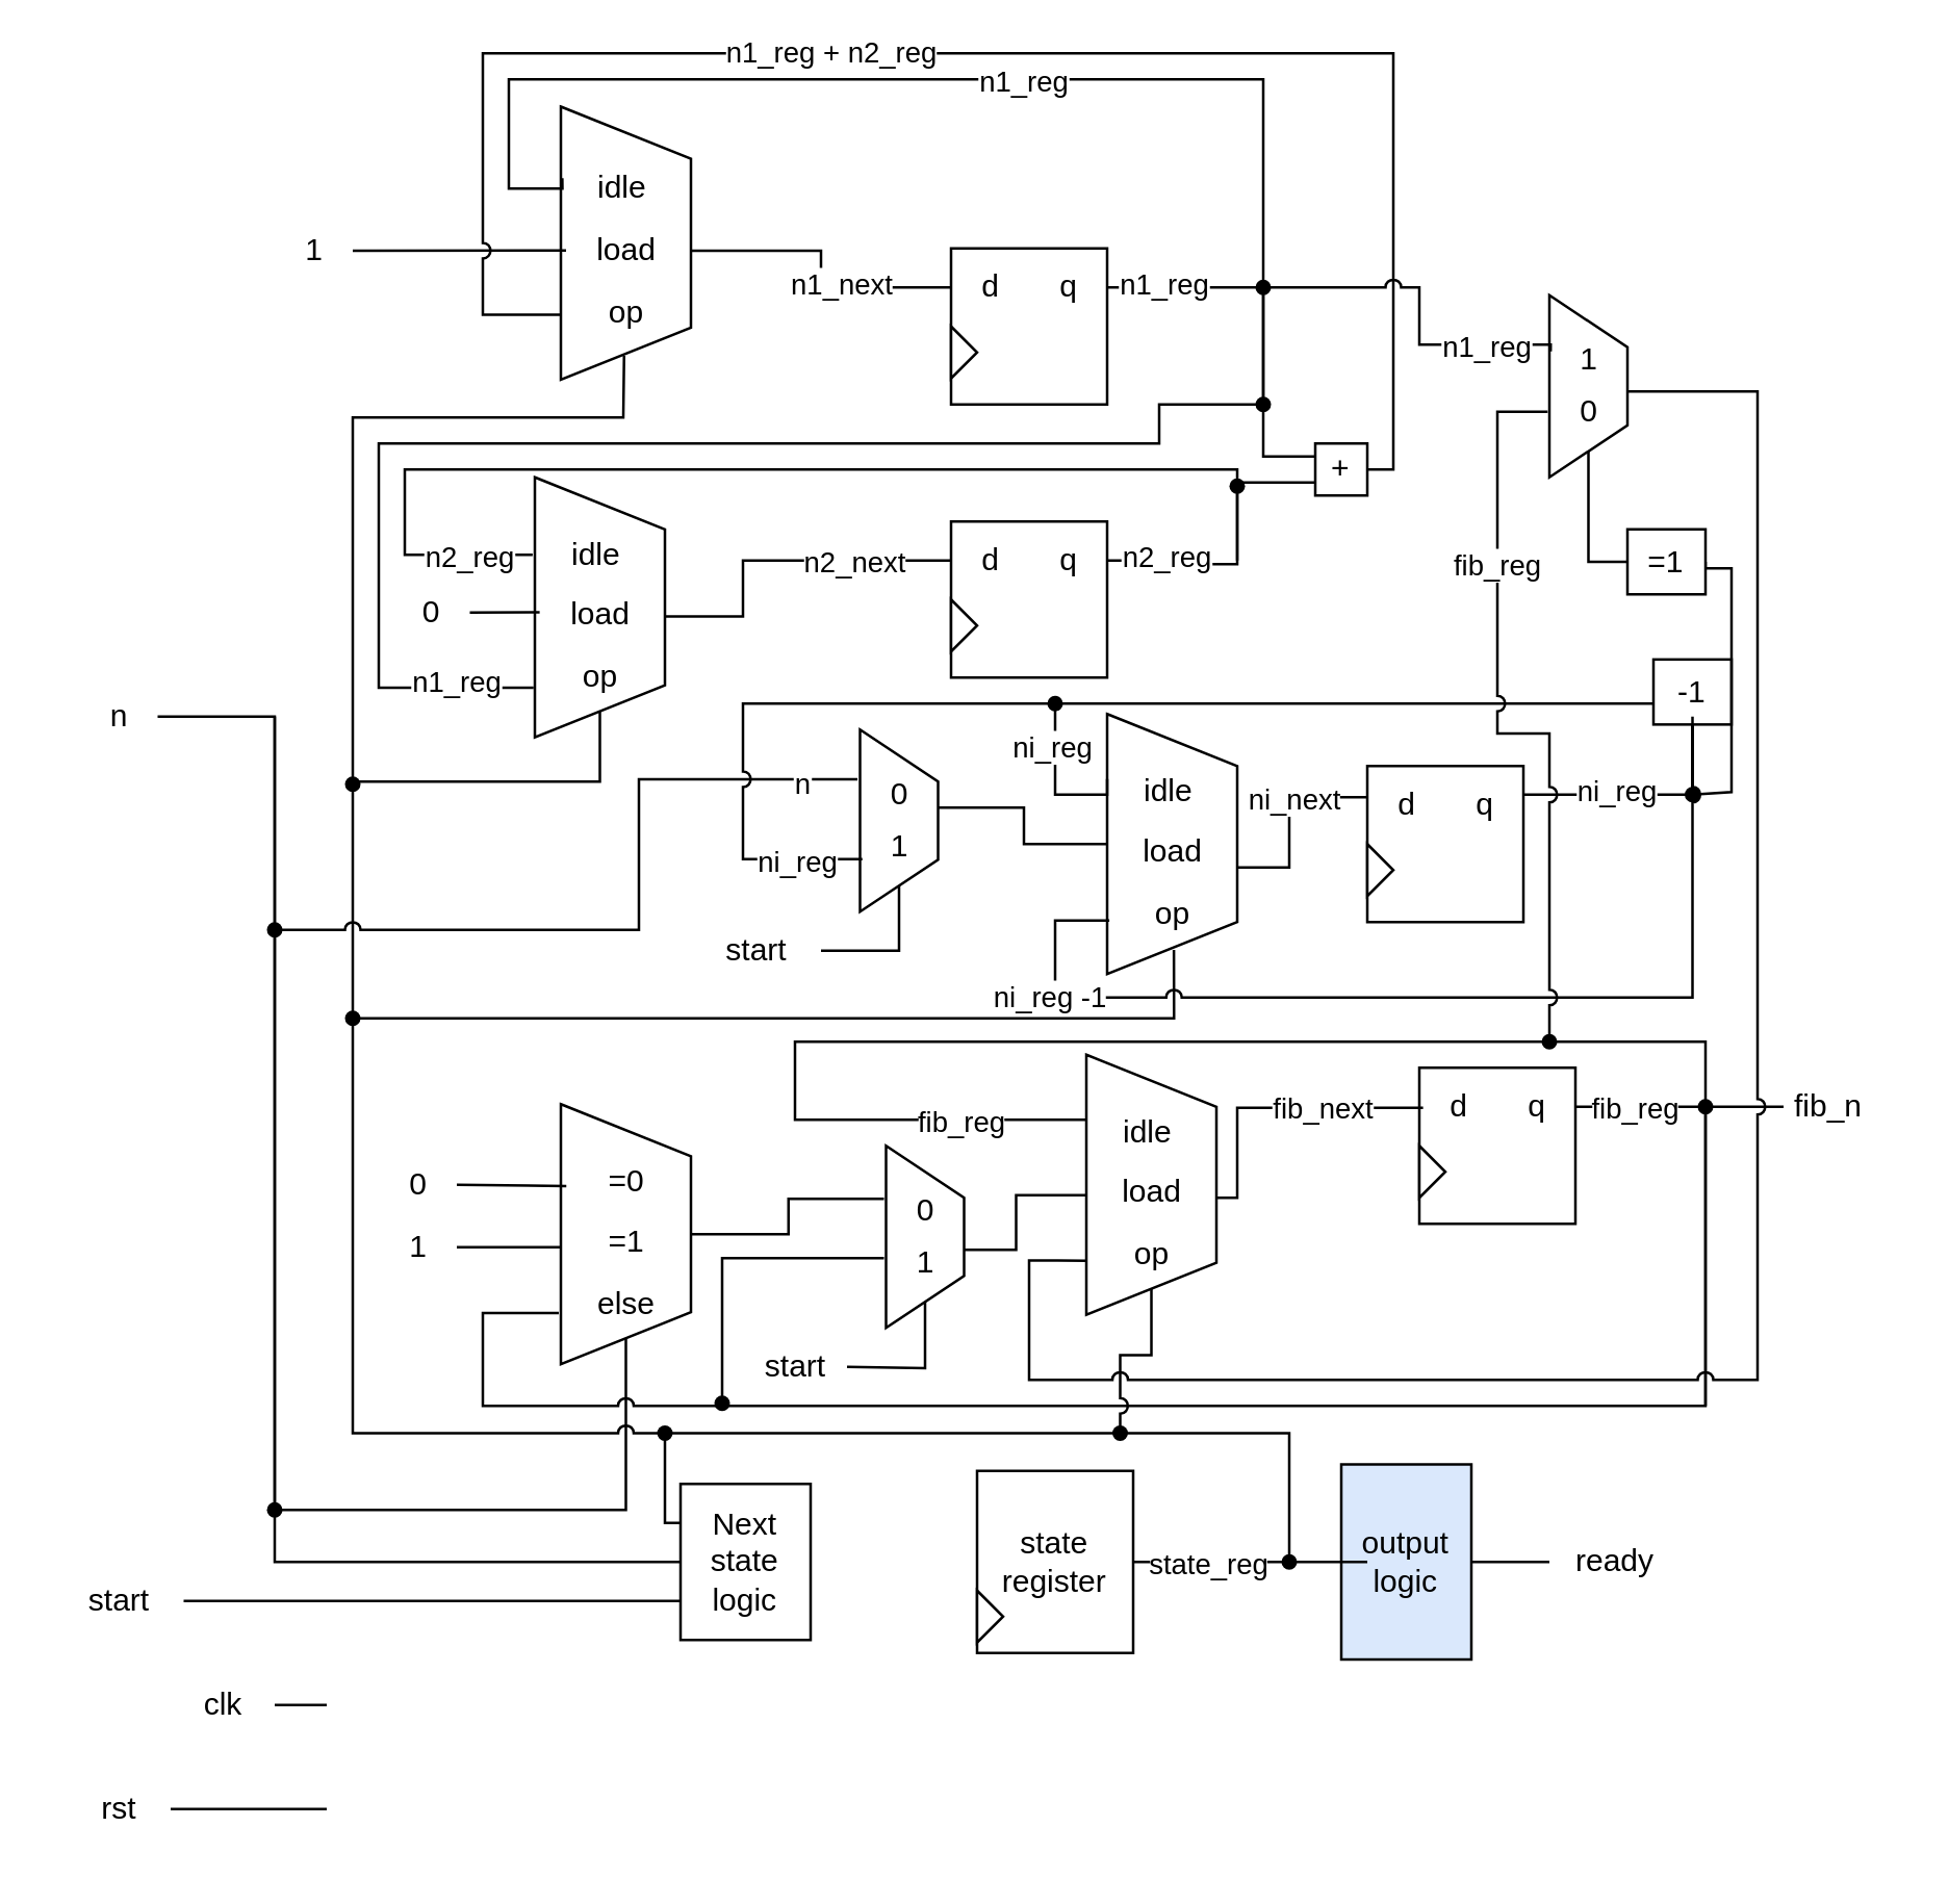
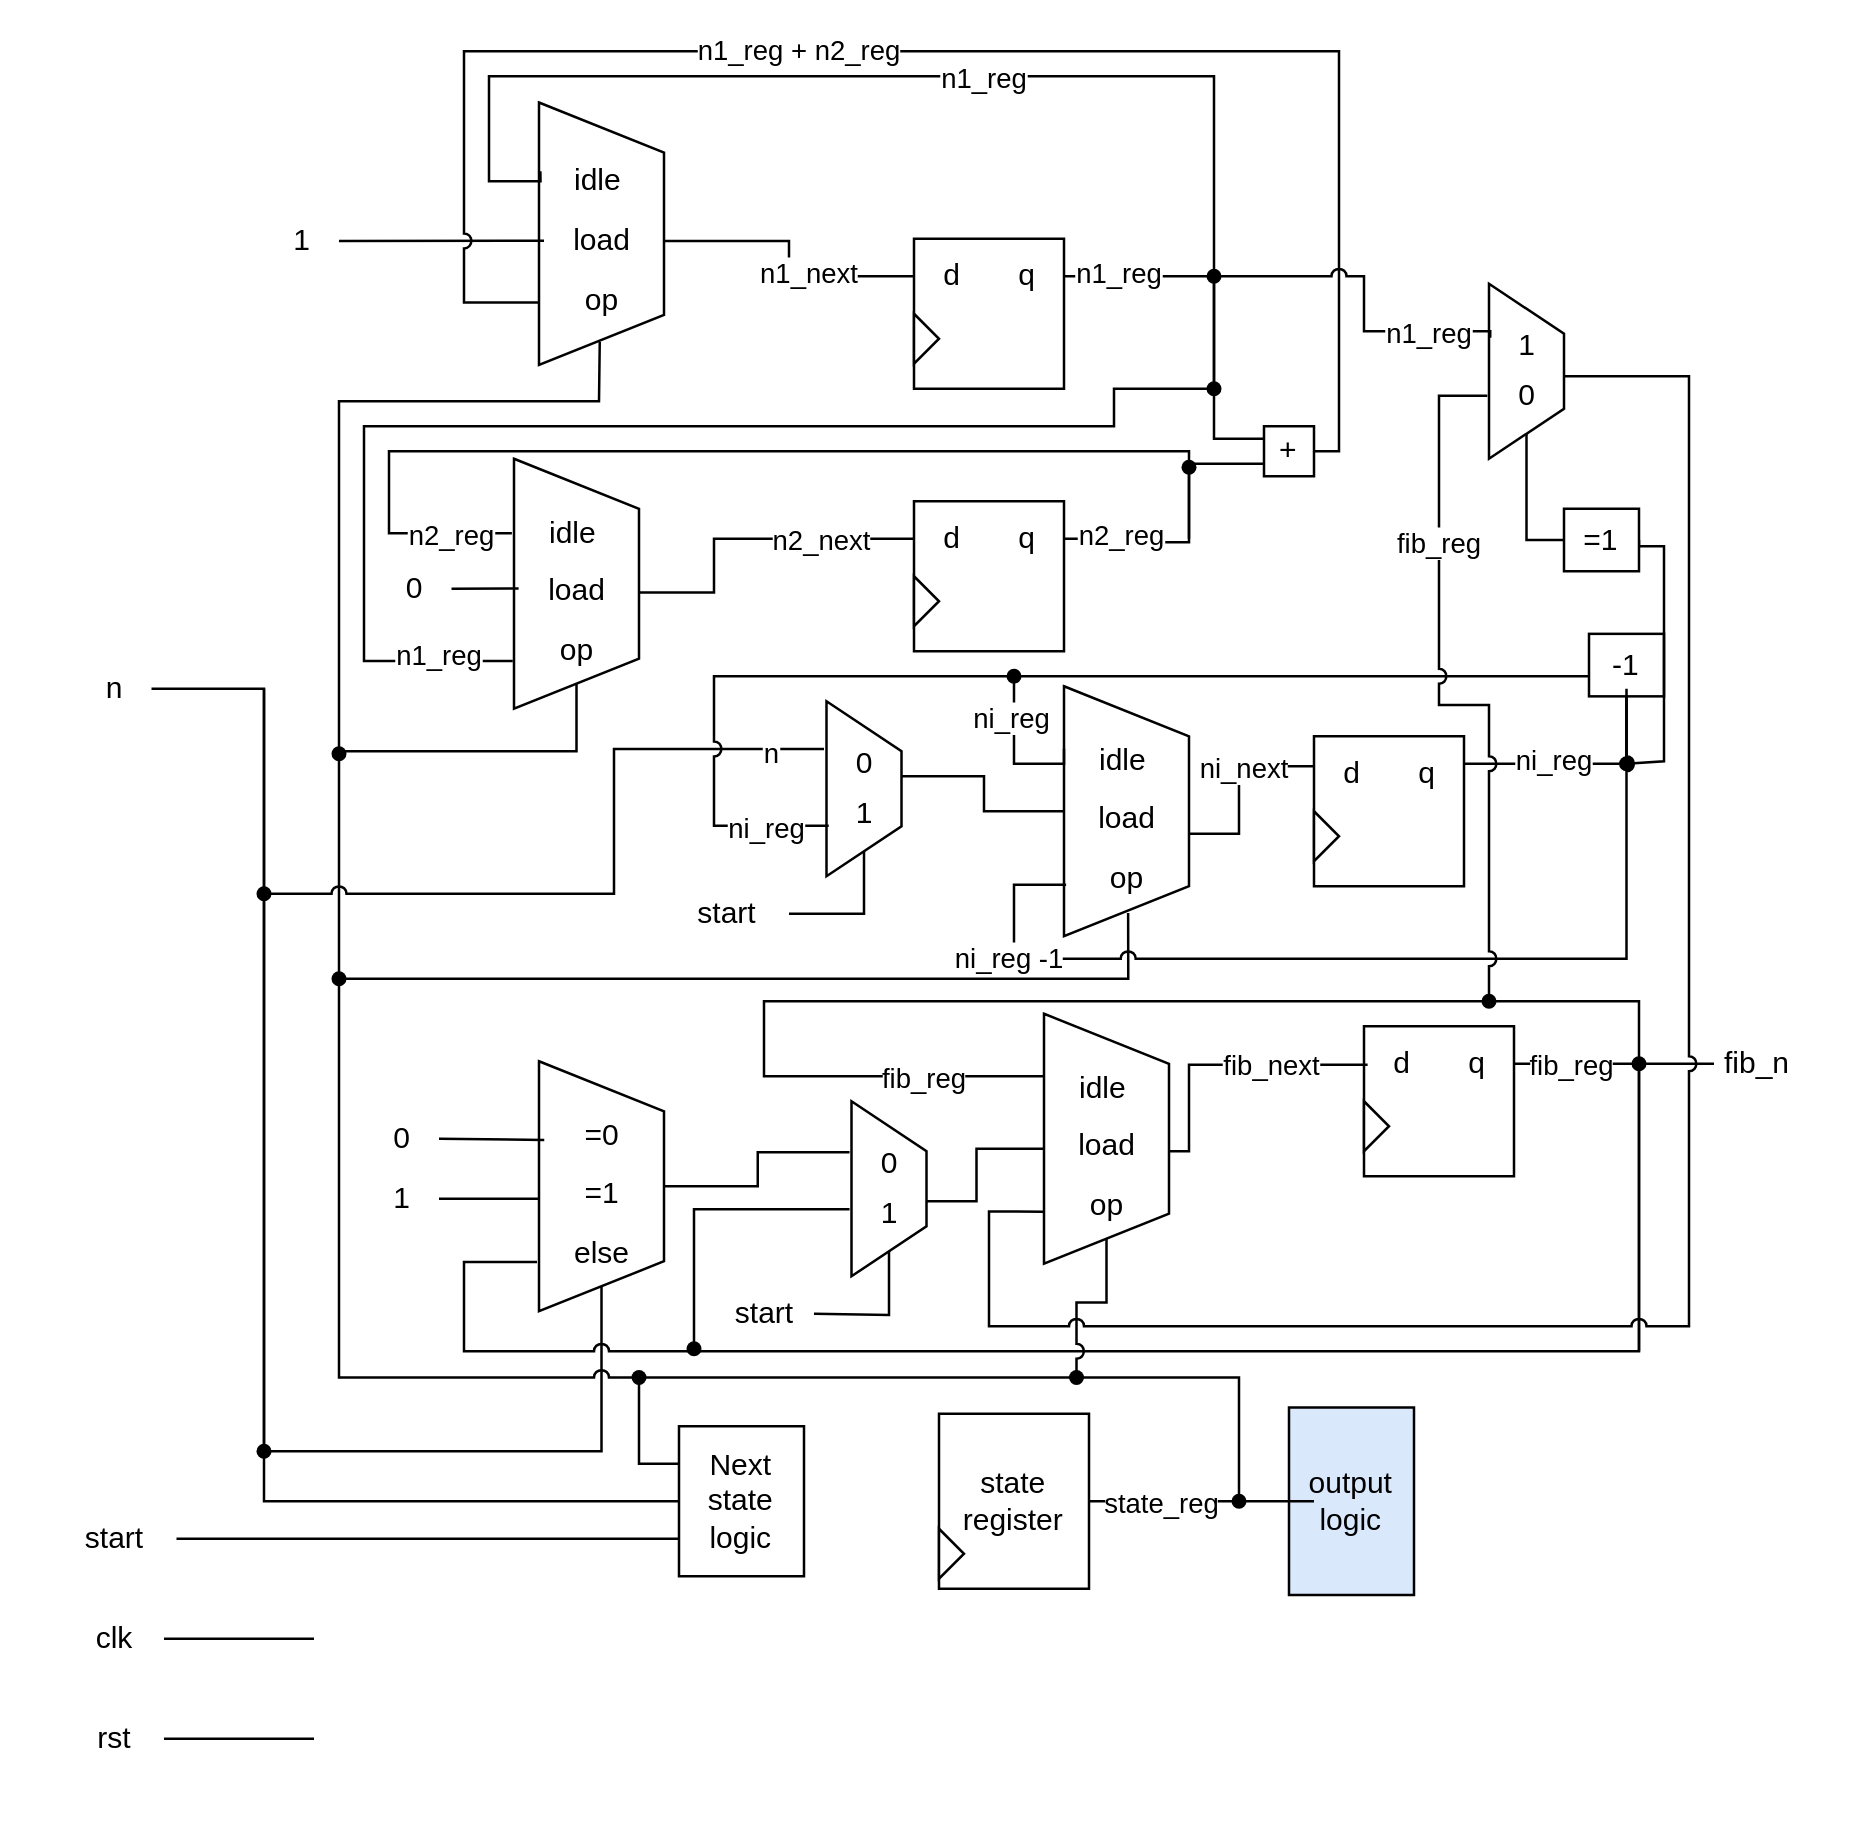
- <mxCell id="49" value="Next state logic" style="whiteSpace=wrap;html=1;" parent="1" vertex="1"><mxGeometry x="261" y="570" width="50" height="60" as="geometry" /></mxCell>
+ <mxCell id="49" value="Next state logic" style="whiteSpace=wrap;html=1;" parent="1" vertex="1"><mxGeometry x="271" y="570" width="50" height="60" as="geometry" /></mxCell>
- <mxCell id="53" value="" style="edgeStyle=orthogonalEdgeStyle;rounded=0;orthogonalLoop=1;jettySize=auto;html=1;endArrow=none;endFill=0;jumpStyle=arc;" parent="1" source="54" target="63" edge="1"><mxGeometry relative="1" as="geometry" /></mxCell>
- <mxCell id="63" value="ready" style="text;html=1;align=center;verticalAlign=middle;resizable=0;points=[];autosize=1;strokeColor=none;fillColor=none;" parent="1" vertex="1"><mxGeometry x="595" y="585" width="50" height="30" as="geometry" /></mxCell>
- <mxCell id="3" value="clk" style="text;html=1;align=center;verticalAlign=middle;resizable=0;points=[];autosize=1;strokeColor=none;fillColor=none;" parent="1" vertex="1"><mxGeometry x="65" y="640" width="40" height="30" as="geometry" /></mxCell>
+ <mxCell id="3" value="clk" style="text;html=1;align=center;verticalAlign=middle;resizable=0;points=[];autosize=1;strokeColor=none;fillColor=none;" parent="1" vertex="1"><mxGeometry x="25" y="640" width="40" height="30" as="geometry" /></mxCell>
